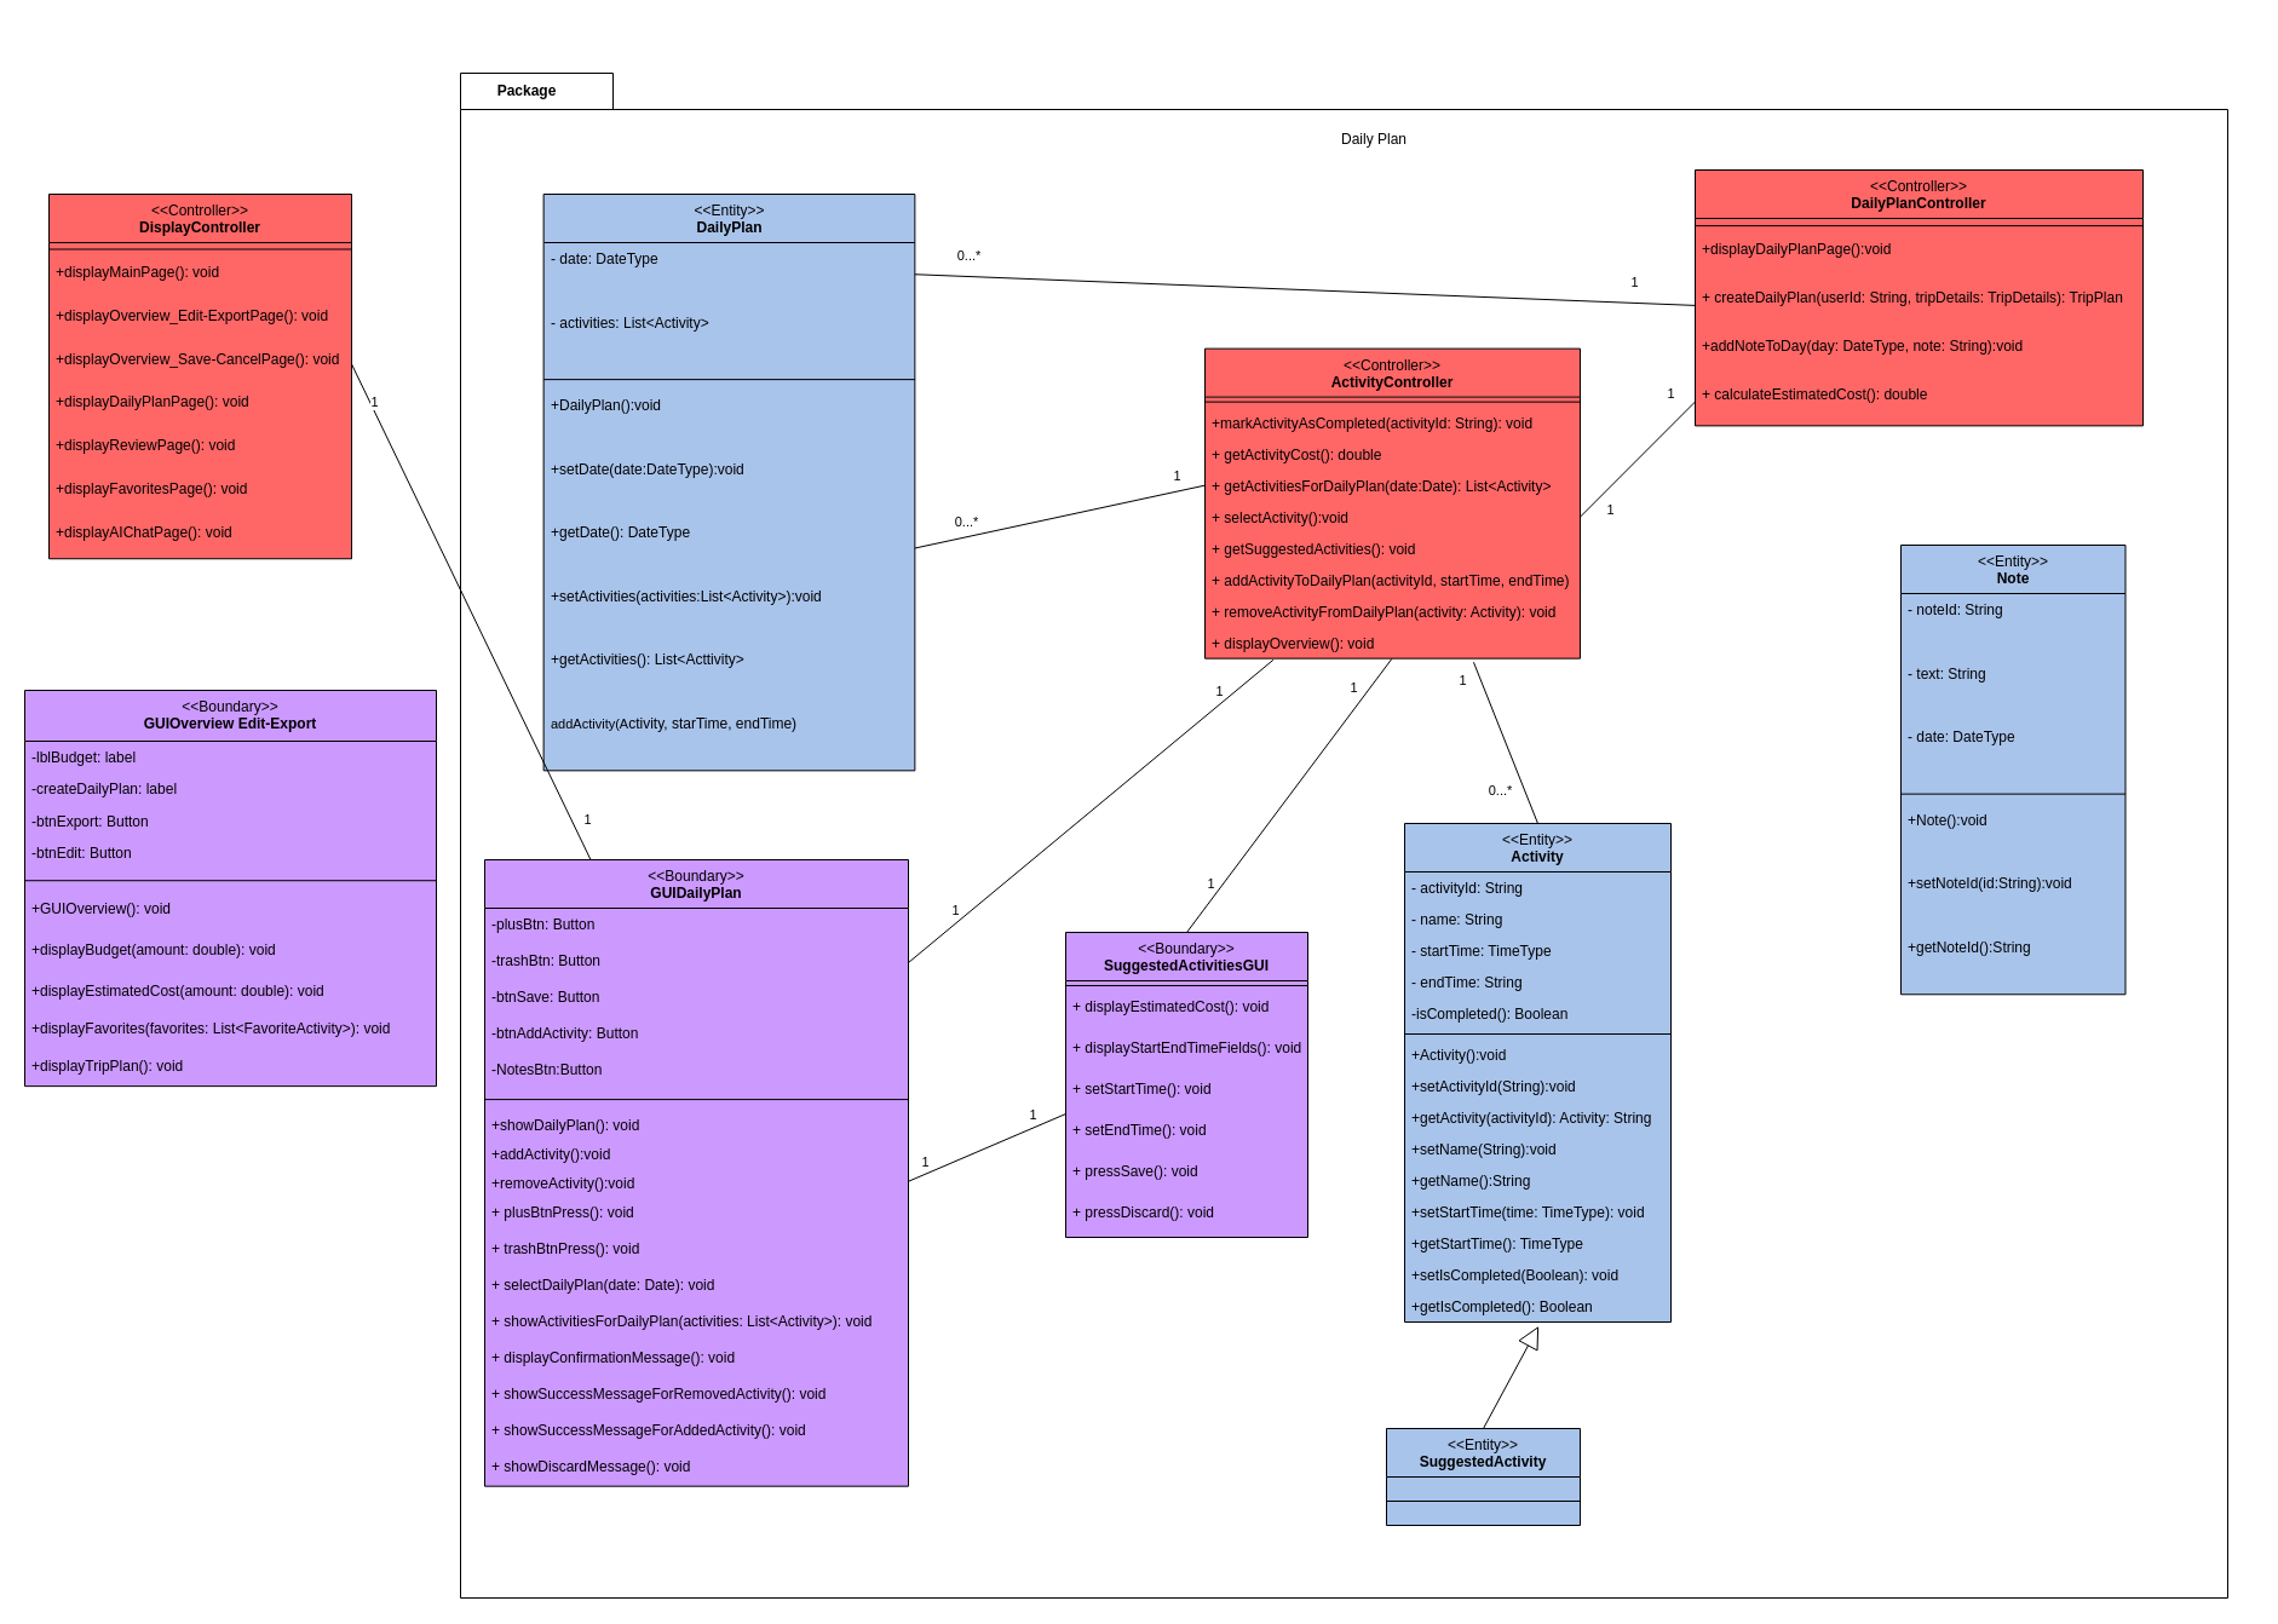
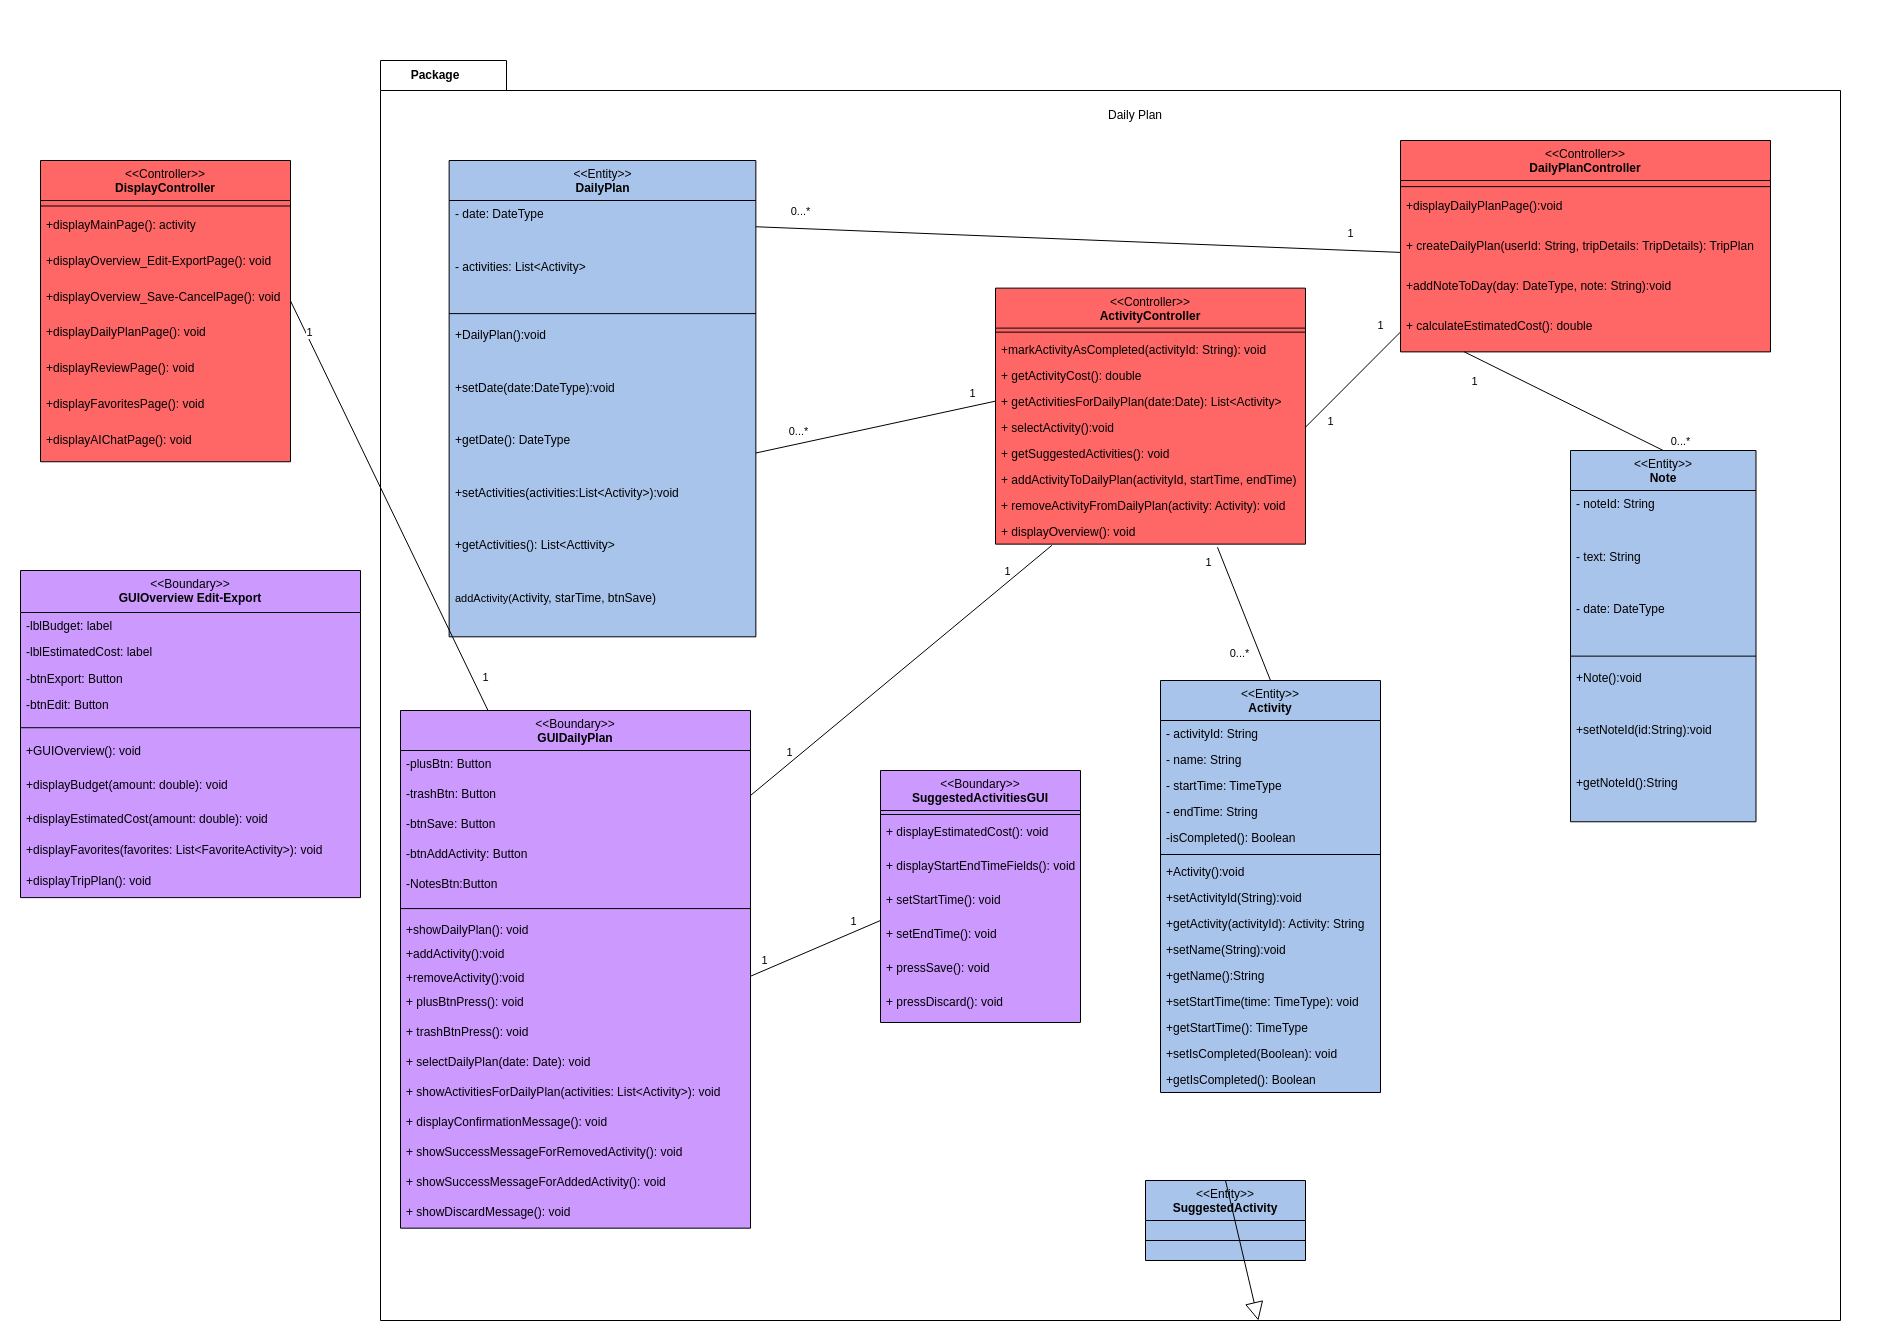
- <mxCell id="111" value="+displayMainPage(): void" style="text;strokeColor=none;fillColor=none;align=left;verticalAlign=top;spacingLeft=4;spacingRight=4;overflow=hidden;rotatable=0;points=[[0,0.5],[1,0.5]];portConstraint=eastwest;whiteSpace=wrap;html=1;fontFamily=Helvetica;fontSize=12;fontColor=default;fontStyle=0;horizontal=1;" parent="109" vertex="1"><mxGeometry y="51" width="250" height="35.75" as="geometry" /></mxCell>
+ <mxCell id="111" value="+displayMainPage(): activity" style="text;strokeColor=none;fillColor=none;align=left;verticalAlign=top;spacingLeft=4;spacingRight=4;overflow=hidden;rotatable=0;points=[[0,0.5],[1,0.5]];portConstraint=eastwest;whiteSpace=wrap;html=1;fontFamily=Helvetica;fontSize=12;fontColor=default;fontStyle=0;horizontal=1;" parent="109" vertex="1"><mxGeometry y="51" width="250" height="35.75" as="geometry" /></mxCell>
+ <mxCell id="127" value="" style="endArrow=none;html=1;rounded=0;exitX=0.5;exitY=0;exitDx=0;exitDy=0;entryX=0.172;entryY=0.997;entryDx=0;entryDy=0;entryPerimeter=0;" parent="1" source="37" target="18" edge="1"><mxGeometry relative="1" as="geometry"><mxPoint x="1450" y="511.64" as="sourcePoint" /><mxPoint x="1545" y="415.64" as="targetPoint" /></mxGeometry></mxCell>
+ <mxCell id="128" value="1" style="edgeLabel;html=1;align=center;verticalAlign=middle;resizable=0;points=[];" parent="127" connectable="0" vertex="1"><mxGeometry x="0.799" y="1" relative="1" as="geometry"><mxPoint x="-10" y="18" as="offset" /></mxGeometry></mxCell>
+ <mxCell id="129" value="0...*" style="edgeLabel;html=1;align=center;verticalAlign=middle;resizable=0;points=[];" parent="127" connectable="0" vertex="1"><mxGeometry x="-0.864" y="1" relative="1" as="geometry"><mxPoint x="31" y="-4" as="offset" /></mxGeometry></mxCell>
- <mxCell id="12" value="&lt;font style=&quot;color: rgb(0, 0, 0); background-color: light-dark(rgb(169, 196, 235), rgb(237, 237, 237));&quot;&gt;&lt;span style=&quot;font-size: 11px; text-align: center; text-wrap-mode: nowrap;&quot;&gt;addActivity(A&lt;/span&gt;ctivity, starTime, endTime)&lt;/font&gt;" style="text;align=left;verticalAlign=top;spacingLeft=4;spacingRight=4;overflow=hidden;rotatable=0;points=[[0,0.5],[1,0.5]];portConstraint=eastwest;whiteSpace=wrap;html=1;fillStyle=auto;swimlaneFillColor=default;fontFamily=Helvetica;fontSize=12;fontColor=default;fontStyle=0;horizontal=1;" parent="3" vertex="1"><mxGeometry y="423.8" width="306.72" height="52.52" as="geometry" /></mxCell>
+ <mxCell id="12" value="&lt;font style=&quot;color: rgb(0, 0, 0); background-color: light-dark(rgb(169, 196, 235), rgb(237, 237, 237));&quot;&gt;&lt;span style=&quot;font-size: 11px; text-align: center; text-wrap-mode: nowrap;&quot;&gt;addActivity(A&lt;/span&gt;ctivity, starTime, btnSave)&lt;/font&gt;" style="text;align=left;verticalAlign=top;spacingLeft=4;spacingRight=4;overflow=hidden;rotatable=0;points=[[0,0.5],[1,0.5]];portConstraint=eastwest;whiteSpace=wrap;html=1;fillStyle=auto;swimlaneFillColor=default;fontFamily=Helvetica;fontSize=12;fontColor=default;fontStyle=0;horizontal=1;" parent="3" vertex="1"><mxGeometry y="423.8" width="306.72" height="52.52" as="geometry" /></mxCell>
- <mxCell id="77" value="-createDailyPlan: label" style="text;strokeColor=none;fillColor=none;align=left;verticalAlign=top;spacingLeft=4;spacingRight=4;overflow=hidden;rotatable=0;points=[[0,0.5],[1,0.5]];portConstraint=eastwest;whiteSpace=wrap;html=1;fontFamily=Helvetica;fontSize=12;fontColor=default;fontStyle=0;horizontal=1;" parent="75" vertex="1"><mxGeometry y="68.357" width="340" height="26.357" as="geometry" /></mxCell>
+ <mxCell id="77" value="-lblEstimatedCost: label" style="text;strokeColor=none;fillColor=none;align=left;verticalAlign=top;spacingLeft=4;spacingRight=4;overflow=hidden;rotatable=0;points=[[0,0.5],[1,0.5]];portConstraint=eastwest;whiteSpace=wrap;html=1;fontFamily=Helvetica;fontSize=12;fontColor=default;fontStyle=0;horizontal=1;" parent="75" vertex="1"><mxGeometry y="68.357" width="340" height="26.357" as="geometry" /></mxCell>
- <mxCell id="100" value="" style="endArrow=none;html=1;rounded=0;exitX=0.5;exitY=0;exitDx=0;exitDy=0;entryX=0.498;entryY=1.01;entryDx=0;entryDy=0;entryPerimeter=0;" parent="1" source="92" target="71" edge="1"><mxGeometry relative="1" as="geometry"><mxPoint x="787" y="795" as="sourcePoint" /><mxPoint x="1085" y="577" as="targetPoint" /></mxGeometry></mxCell>
- <mxCell id="101" value="1" style="edgeLabel;html=1;align=center;verticalAlign=middle;resizable=0;points=[];" parent="100" vertex="1" connectable="0"><mxGeometry x="0.799" y="1" relative="1" as="geometry"><mxPoint x="-14" y="1" as="offset" /></mxGeometry></mxCell>
- <mxCell id="102" value="1" style="edgeLabel;html=1;align=center;verticalAlign=middle;resizable=0;points=[];" parent="100" vertex="1" connectable="0"><mxGeometry x="-0.713" relative="1" as="geometry"><mxPoint x="-5" y="-8" as="offset" /></mxGeometry></mxCell>
- <mxCell id="74" value="" style="endArrow=block;endSize=16;endFill=0;html=1;rounded=0;exitX=0.5;exitY=0;exitDx=0;exitDy=0;entryX=0.503;entryY=1.132;entryDx=0;entryDy=0;entryPerimeter=0;" parent="1" source="72" target="61" edge="1"><mxGeometry x="-0.007" width="160" relative="1" as="geometry"><mxPoint x="1290" y="1020" as="sourcePoint" /><mxPoint x="1450" y="1020" as="targetPoint" /><mxPoint as="offset" /></mxGeometry></mxCell>
+ <mxCell id="74" value="" style="endArrow=block;endSize=16;endFill=0;html=1;rounded=0;exitX=0.5;exitY=0;exitDx=0;exitDy=0;" parent="1" source="72" target="2" edge="1"><mxGeometry x="-0.007" width="160" relative="1" as="geometry"><mxPoint x="1290" y="1020" as="sourcePoint" /><mxPoint x="1450" y="1020" as="targetPoint" /><mxPoint as="offset" /></mxGeometry></mxCell>
